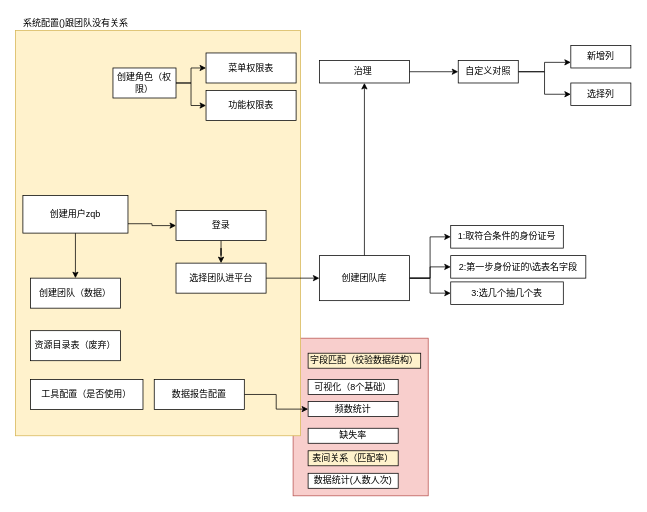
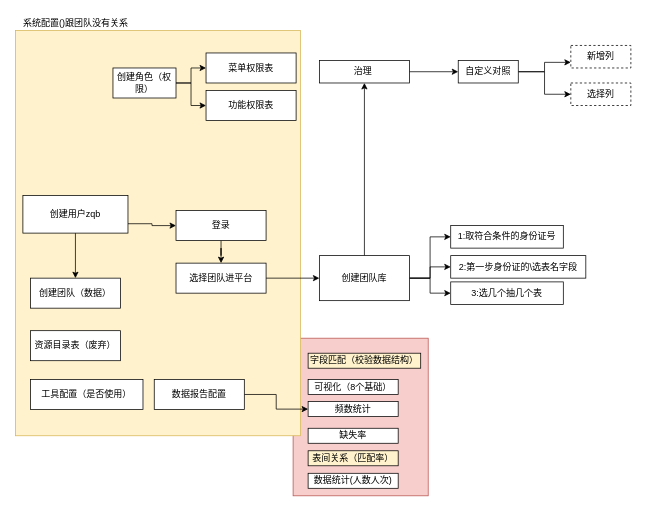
- <mxCell id="41" value="新增列" style="rounded=0;whiteSpace=wrap;html=1;" parent="1" vertex="1"><mxGeometry x="760" y="60" width="80" height="30" as="geometry" /></mxCell>
+ <mxCell id="41" value="新增列" style="rounded=0;whiteSpace=wrap;html=1;dashed=1;" parent="1" vertex="1"><mxGeometry x="760" y="60" width="80" height="30" as="geometry" /></mxCell>
- <mxCell id="42" value="选择列" style="rounded=0;whiteSpace=wrap;html=1;" parent="1" vertex="1"><mxGeometry x="760" y="110" width="80" height="30" as="geometry" /></mxCell>
+ <mxCell id="42" value="选择列" style="rounded=0;whiteSpace=wrap;html=1;dashed=1;" parent="1" vertex="1"><mxGeometry x="760" y="110" width="80" height="30" as="geometry" /></mxCell>
